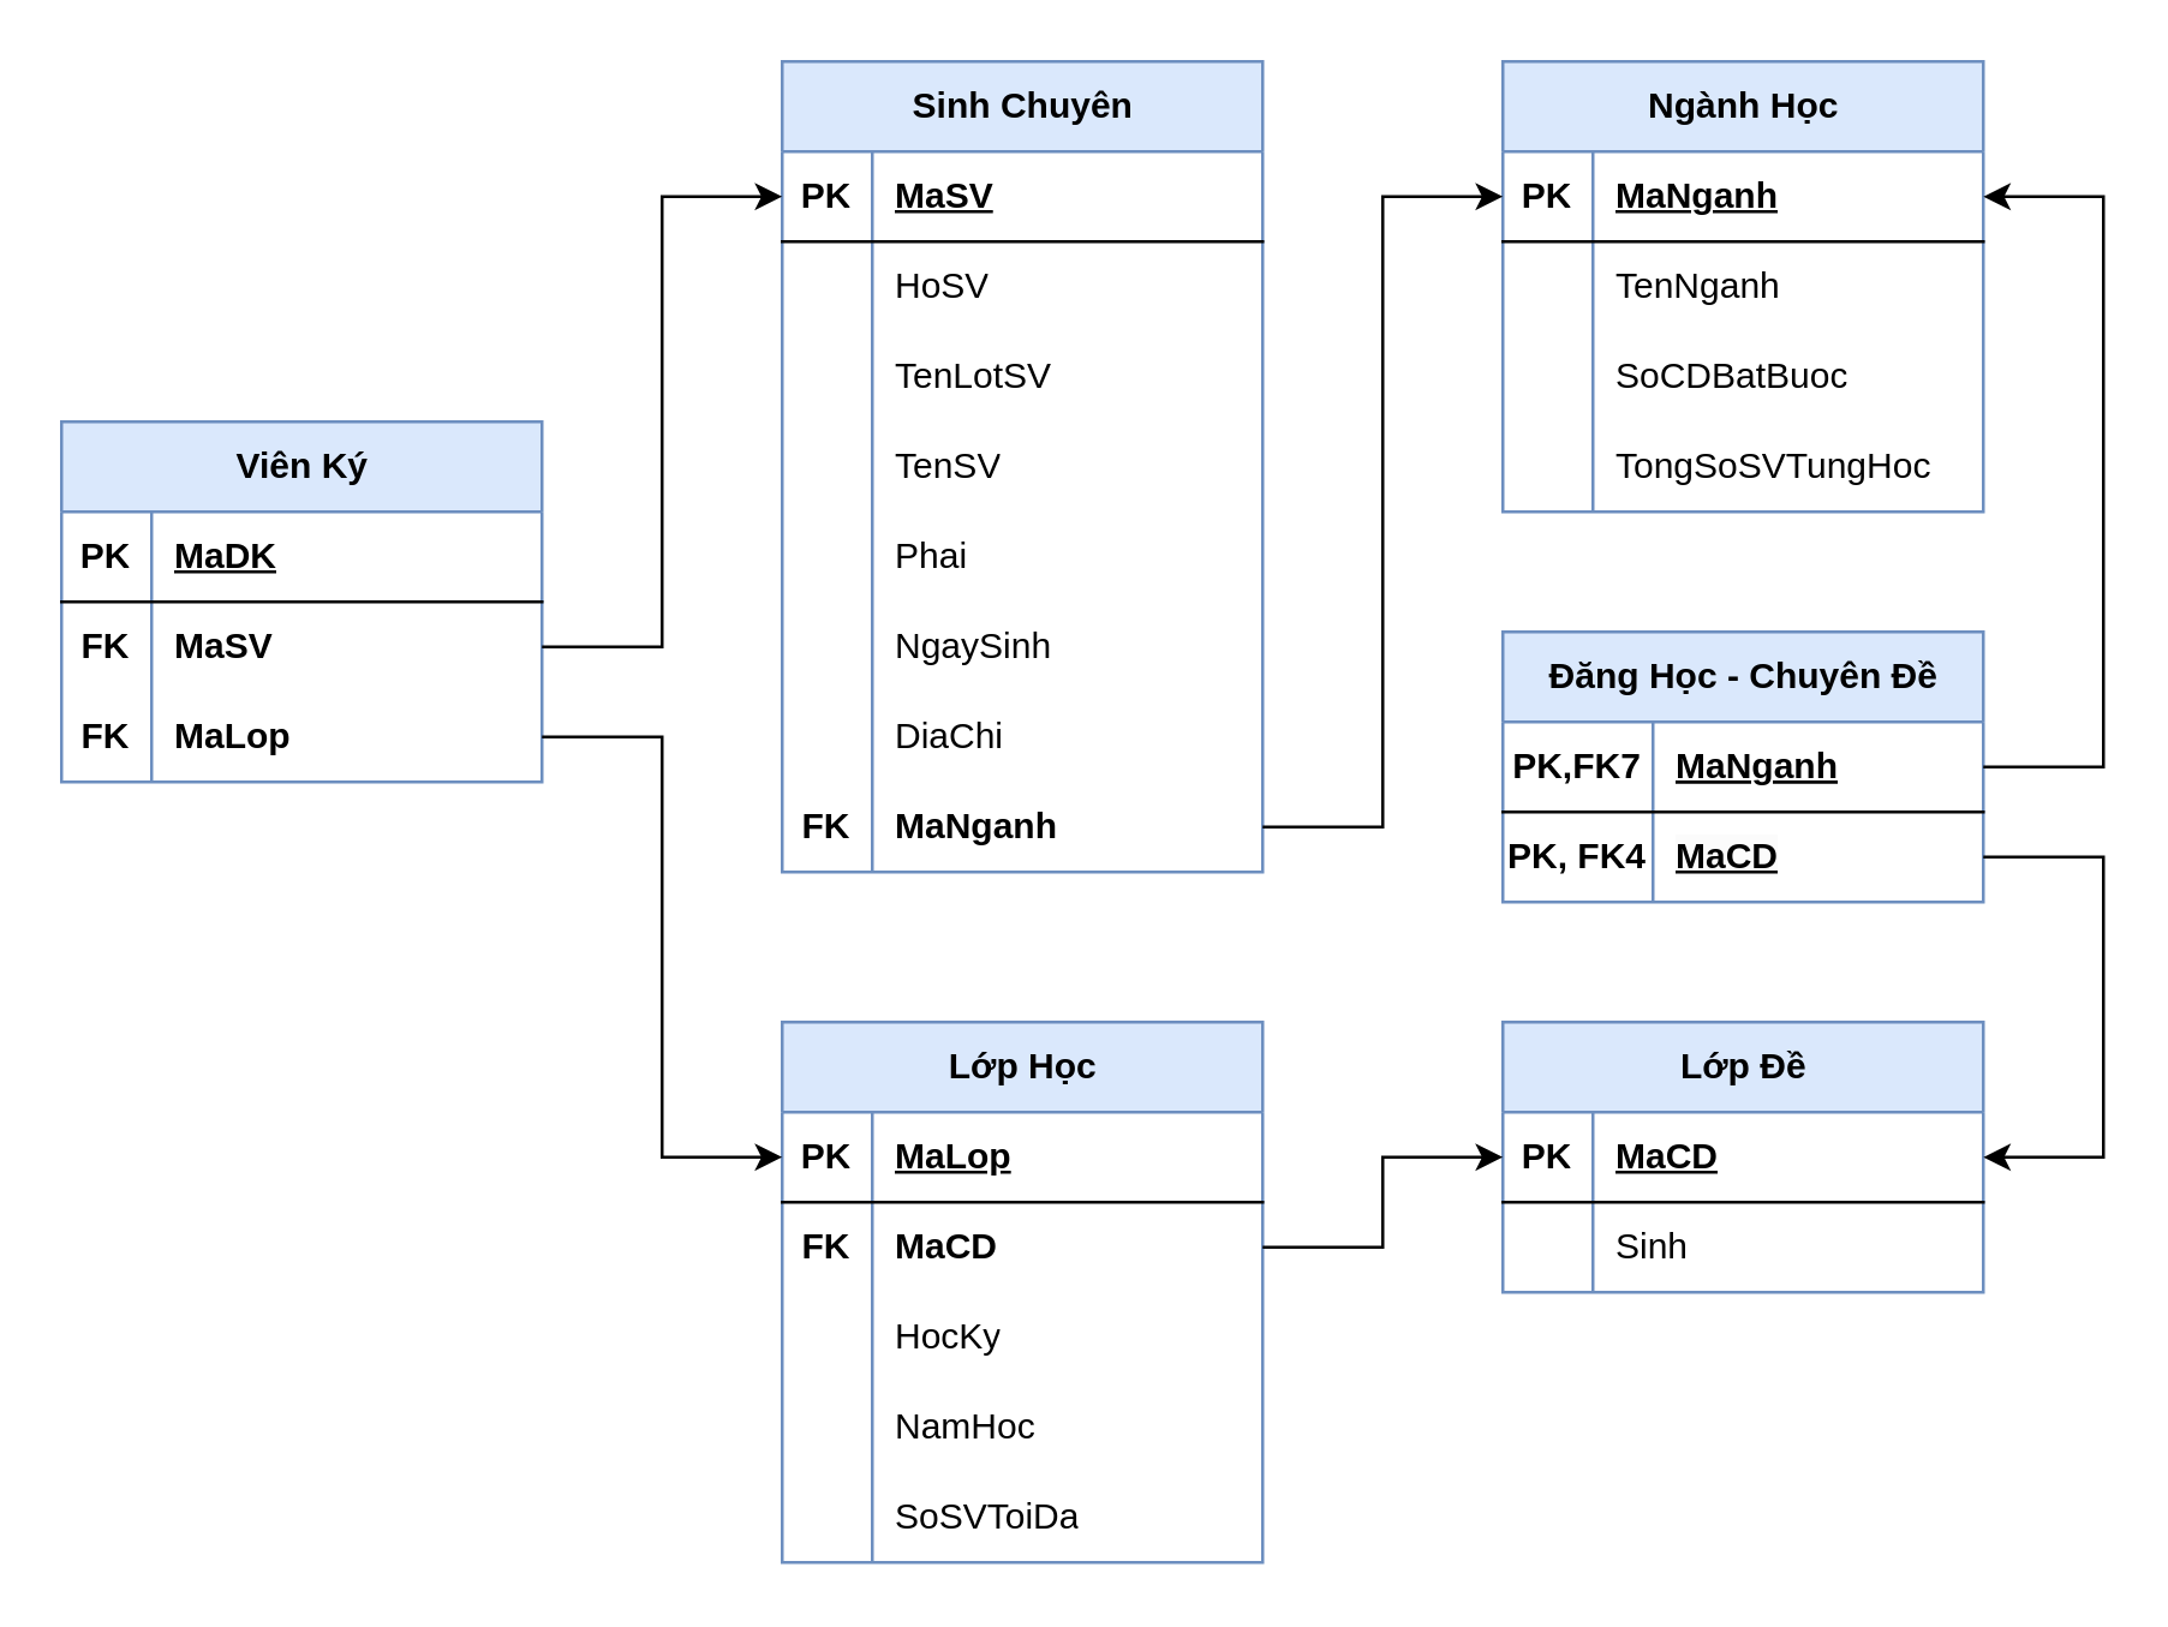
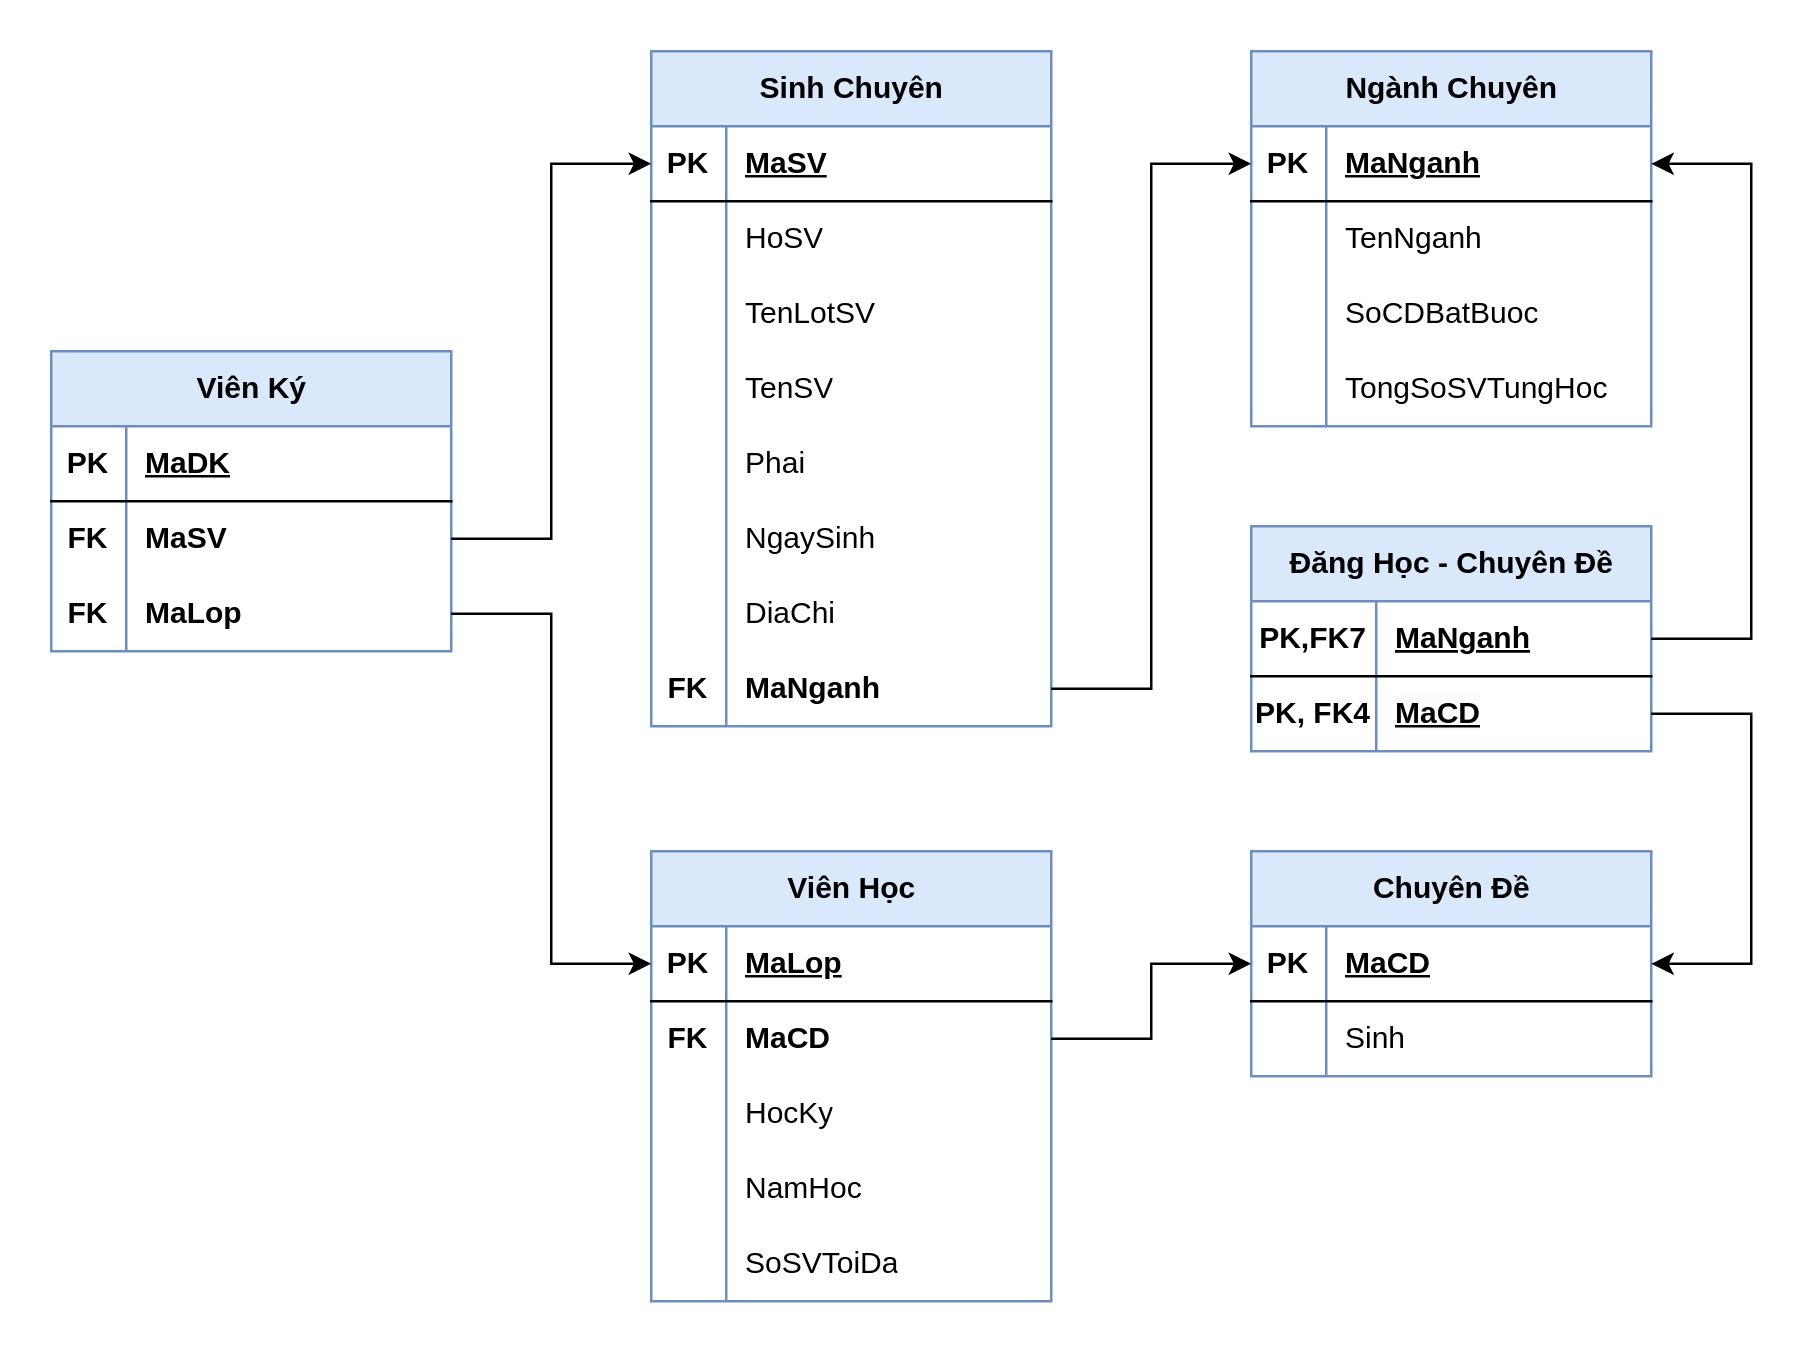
- <mxCell id="50" value="Ngành Học" style="shape=table;startSize=30;container=1;collapsible=1;childLayout=tableLayout;fixedRows=1;rowLines=0;fontStyle=1;align=center;resizeLast=1;html=1;fillColor=#dae8fc;strokeColor=#6c8ebf;" parent="1" vertex="1"><mxGeometry x="500" y="20" width="160" height="150" as="geometry" /></mxCell>
+ <mxCell id="50" value="Ngành Chuyên" style="shape=table;startSize=30;container=1;collapsible=1;childLayout=tableLayout;fixedRows=1;rowLines=0;fontStyle=1;align=center;resizeLast=1;html=1;fillColor=#dae8fc;strokeColor=#6c8ebf;" parent="1" vertex="1"><mxGeometry x="500" y="20" width="160" height="150" as="geometry" /></mxCell>
- <mxCell id="27" value="Lớp Học" style="shape=table;startSize=30;container=1;collapsible=1;childLayout=tableLayout;fixedRows=1;rowLines=0;fontStyle=1;align=center;resizeLast=1;html=1;fillColor=#dae8fc;strokeColor=#6c8ebf;" parent="1" vertex="1"><mxGeometry x="260" y="340" width="160" height="180" as="geometry" /></mxCell>
+ <mxCell id="27" value="Viên Học" style="shape=table;startSize=30;container=1;collapsible=1;childLayout=tableLayout;fixedRows=1;rowLines=0;fontStyle=1;align=center;resizeLast=1;html=1;fillColor=#dae8fc;strokeColor=#6c8ebf;" parent="1" vertex="1"><mxGeometry x="260" y="340" width="160" height="180" as="geometry" /></mxCell>
- <mxCell id="43" value="Lớp Đề" style="shape=table;startSize=30;container=1;collapsible=1;childLayout=tableLayout;fixedRows=1;rowLines=0;fontStyle=1;align=center;resizeLast=1;html=1;fillColor=#dae8fc;strokeColor=#6c8ebf;" parent="1" vertex="1"><mxGeometry x="500" y="340" width="160" height="90" as="geometry" /></mxCell>
+ <mxCell id="43" value="Chuyên Đề" style="shape=table;startSize=30;container=1;collapsible=1;childLayout=tableLayout;fixedRows=1;rowLines=0;fontStyle=1;align=center;resizeLast=1;html=1;fillColor=#dae8fc;strokeColor=#6c8ebf;" parent="1" vertex="1"><mxGeometry x="500" y="340" width="160" height="90" as="geometry" /></mxCell>
